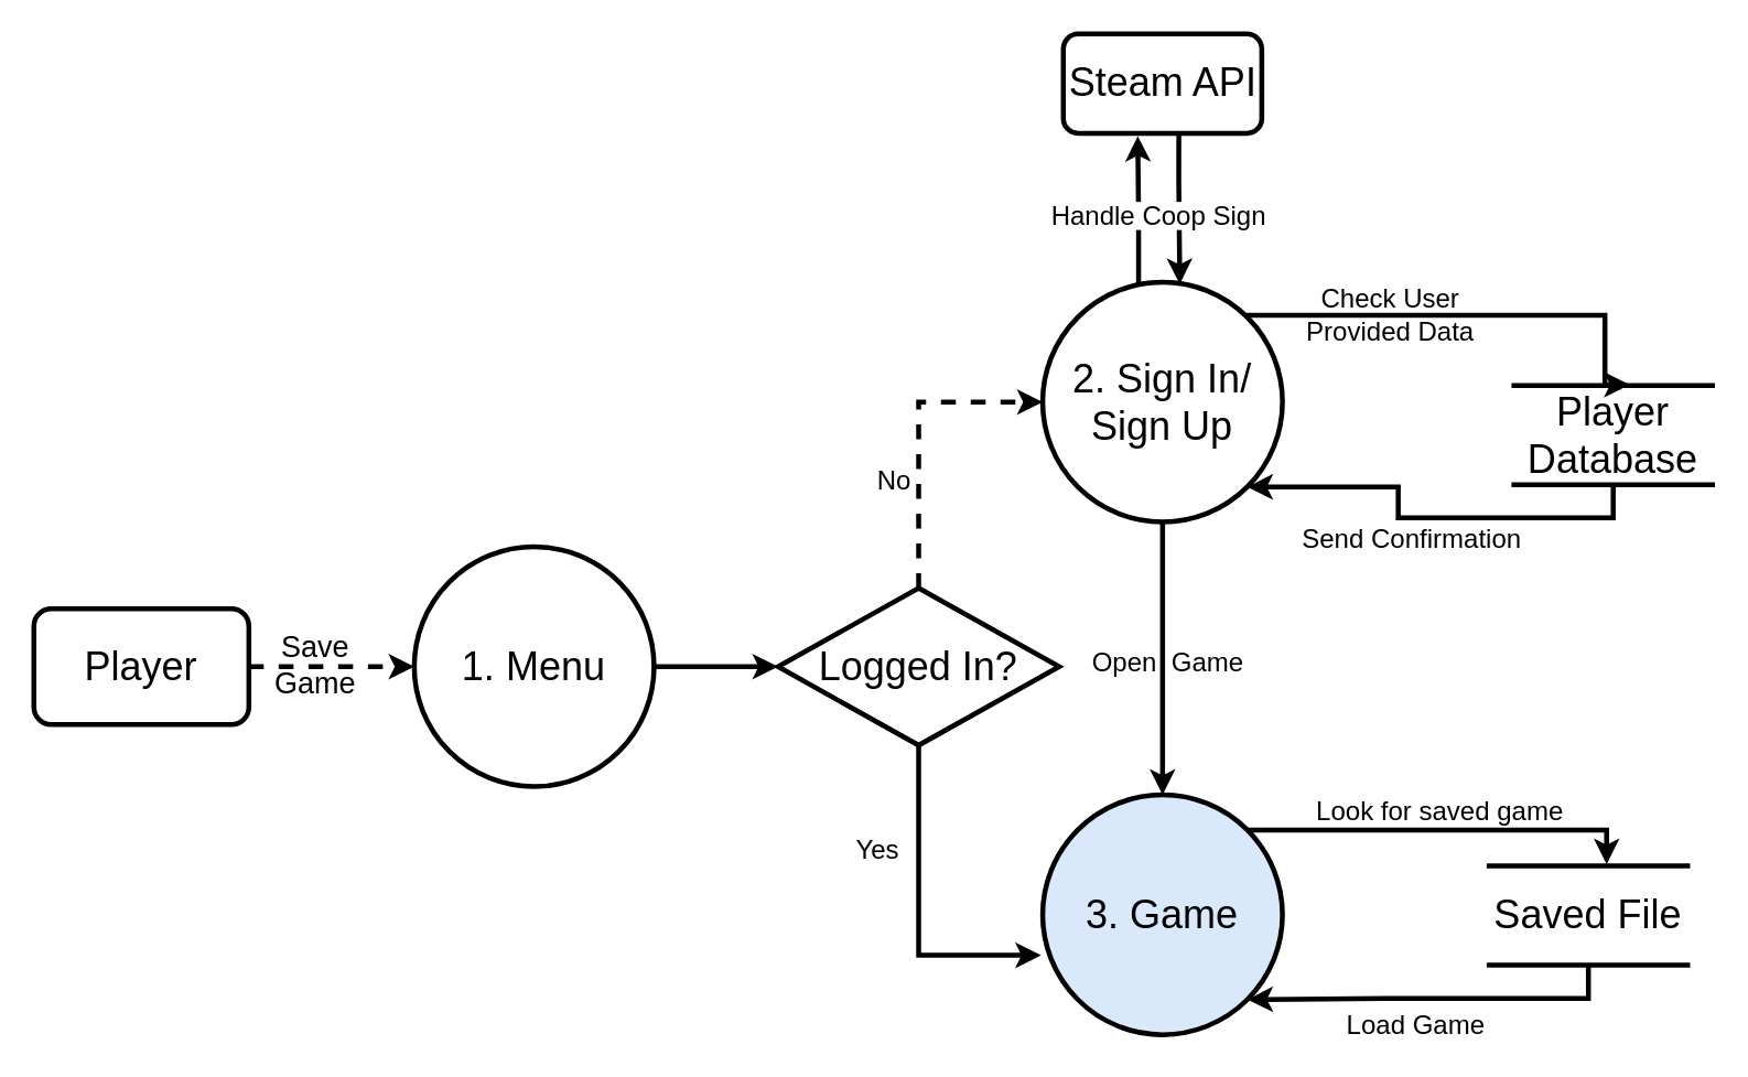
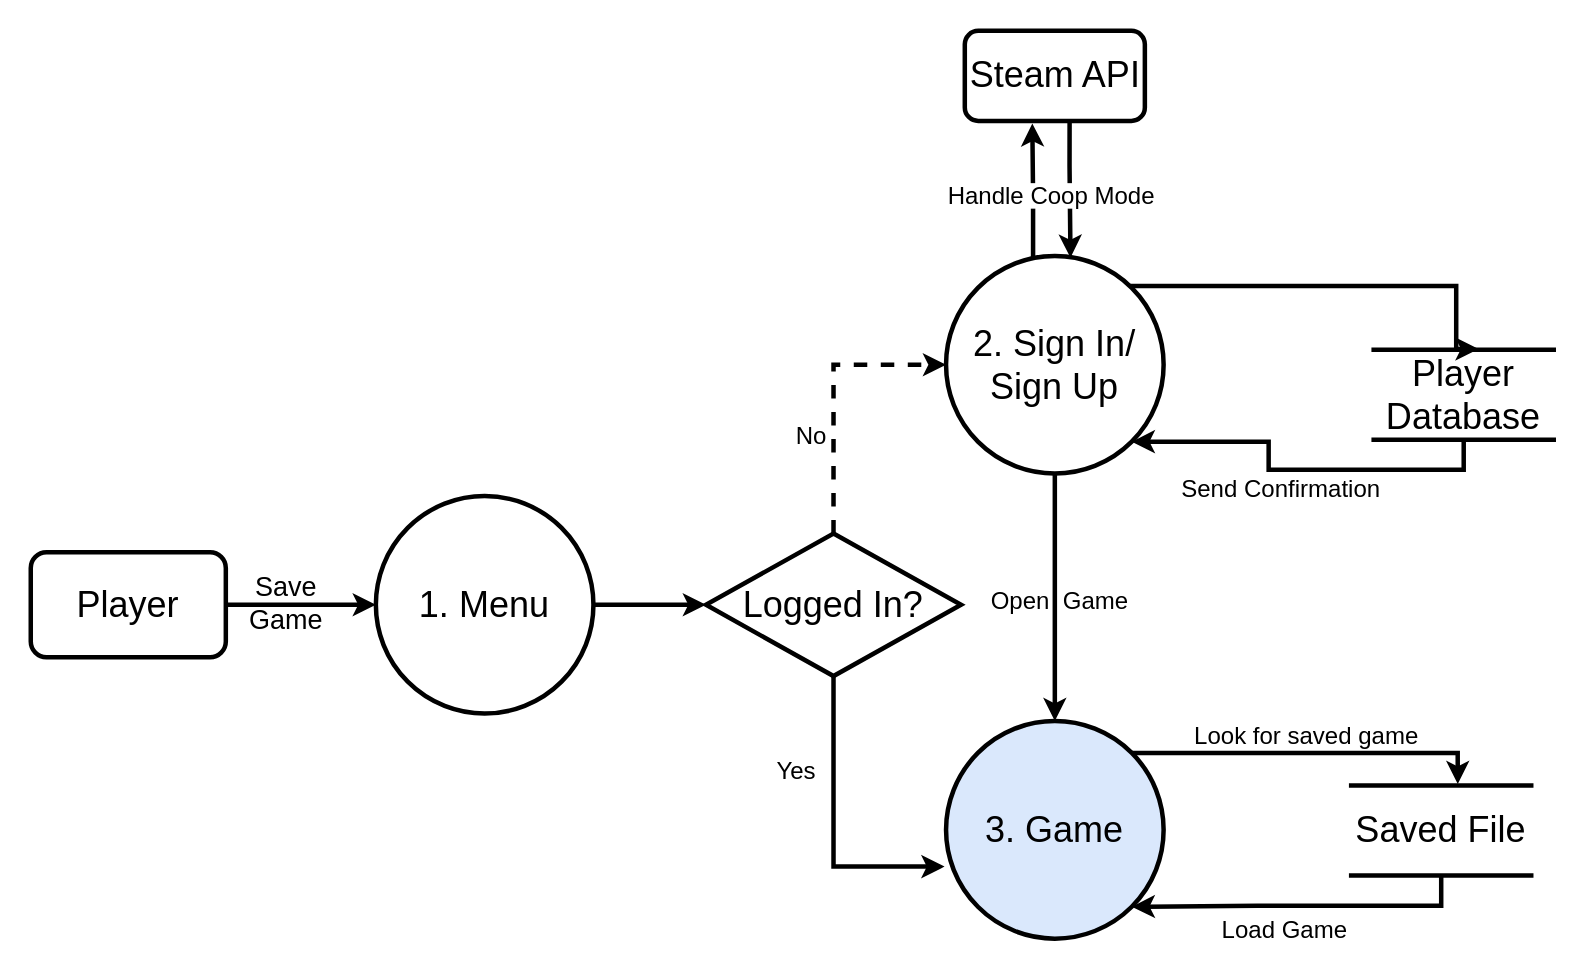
- <mxCell id="29" value="&lt;span style=&quot;background-color: rgb(255 , 255 , 255)&quot;&gt;Handle Coop Sign&lt;/span&gt;" style="text;html=1;align=center;verticalAlign=middle;resizable=0;points=[];autosize=1;strokeColor=none;fillColor=none;fontSize=16;" vertex="1" parent="1"><mxGeometry x="625" y="120" width="150" height="20" as="geometry" /></mxCell>
+ <mxCell id="29" value="&lt;span style=&quot;background-color: rgb(255 , 255 , 255)&quot;&gt;Handle Coop Mode&lt;/span&gt;" style="text;html=1;align=center;verticalAlign=middle;resizable=0;points=[];autosize=1;strokeColor=none;fillColor=none;fontSize=16;" vertex="1" parent="1"><mxGeometry x="625" y="120" width="150" height="20" as="geometry" /></mxCell>
- <mxCell id="26" value="&lt;div&gt;Check User &lt;br&gt;&lt;/div&gt;&lt;div&gt;Provided Data&lt;/div&gt;" style="text;html=1;align=center;verticalAlign=middle;resizable=0;points=[];autosize=1;strokeColor=none;fillColor=none;fontSize=16;" vertex="1" parent="1"><mxGeometry x="780" y="170" width="120" height="40" as="geometry" /></mxCell>
- <mxCell id="2" style="edgeStyle=orthogonalEdgeStyle;rounded=0;orthogonalLoop=1;jettySize=auto;html=1;entryX=0;entryY=0.5;entryDx=0;entryDy=0;fontSize=24;strokeWidth=3;dashed=1;" edge="1" parent="1" source="3" target="5"><mxGeometry relative="1" as="geometry" /></mxCell>
+ <mxCell id="2" style="edgeStyle=orthogonalEdgeStyle;rounded=0;orthogonalLoop=1;jettySize=auto;html=1;entryX=0;entryY=0.5;entryDx=0;entryDy=0;fontSize=24;strokeWidth=3;" edge="1" parent="1" source="3" target="5"><mxGeometry relative="1" as="geometry" /></mxCell>
